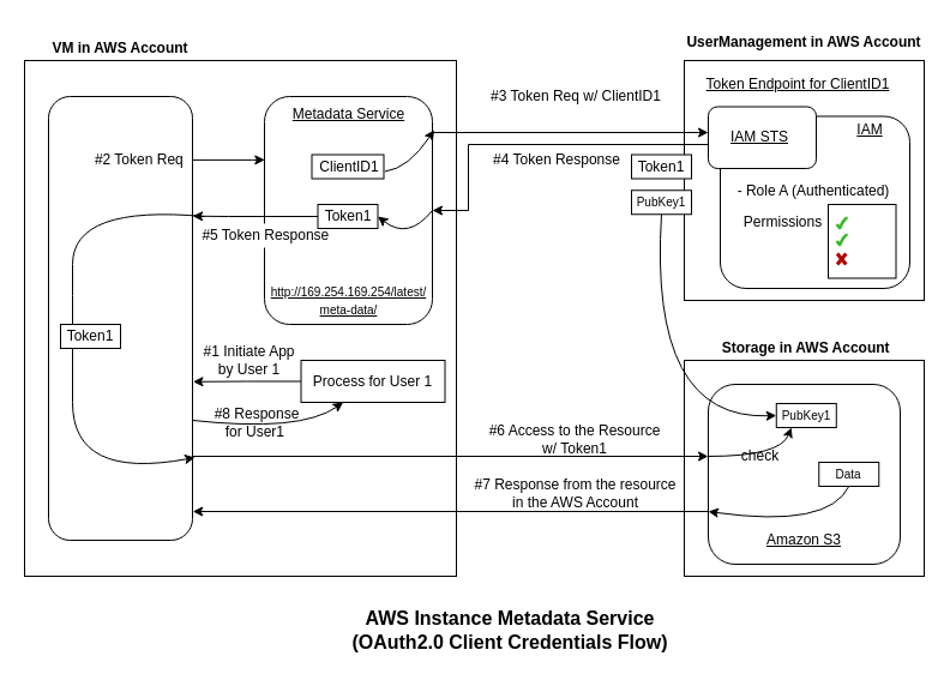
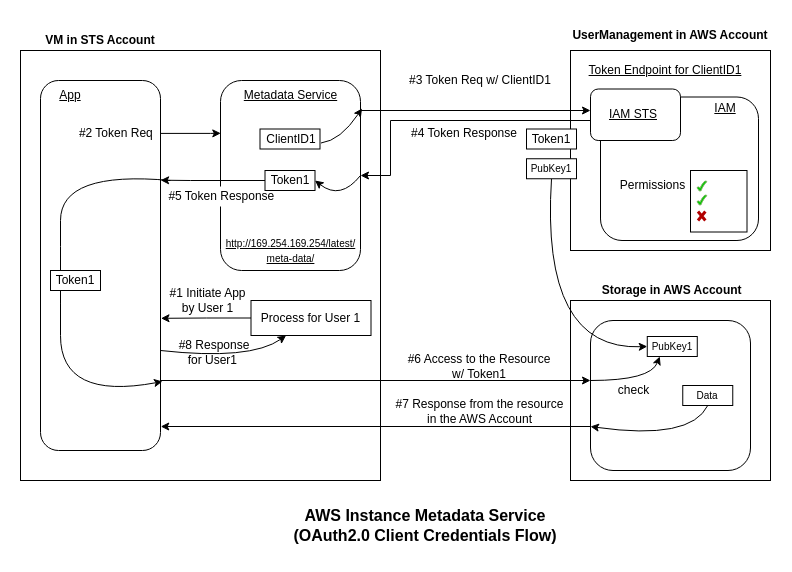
- <mxCell id="6" value="VM in AWS Account" style="text;html=1;strokeColor=none;fillColor=none;align=center;verticalAlign=middle;whiteSpace=wrap;rounded=0;fontStyle=1" parent="1" vertex="1"><mxGeometry x="20" y="30" width="160" height="20" as="geometry" /></mxCell>
+ <mxCell id="6" value="VM in STS Account" style="text;html=1;strokeColor=none;fillColor=none;align=center;verticalAlign=middle;whiteSpace=wrap;rounded=0;fontStyle=1" parent="1" vertex="1"><mxGeometry x="20" y="30" width="160" height="20" as="geometry" /></mxCell>
+ <mxCell id="5" value="App" style="text;html=1;strokeColor=none;fillColor=none;align=center;verticalAlign=middle;whiteSpace=wrap;rounded=0;fontStyle=4" parent="1" vertex="1"><mxGeometry x="50" y="85" width="40" height="20" as="geometry" /></mxCell>
- <mxCell id="57" value="- Role A (Authenticated)" style="text;html=1;strokeColor=none;fillColor=none;align=center;verticalAlign=middle;whiteSpace=wrap;rounded=0;" vertex="1" parent="1"><mxGeometry x="604.5" y="148.5" width="145.5" height="20" as="geometry" /></mxCell>
- <mxCell id="32" value="check" style="text;html=1;strokeColor=none;fillColor=none;align=center;verticalAlign=middle;whiteSpace=wrap;rounded=0;" parent="1" vertex="1"><mxGeometry x="606.75" y="368.5" width="52.5" height="23" as="geometry" /></mxCell>
+ <mxCell id="32" value="check" style="text;html=1;strokeColor=none;fillColor=none;align=center;verticalAlign=middle;whiteSpace=wrap;rounded=0;" parent="1" vertex="1"><mxGeometry x="606.75" y="378.5" width="52.5" height="23" as="geometry" /></mxCell>
- <mxCell id="18" value="Amazon S3" style="text;html=1;strokeColor=none;fillColor=none;align=center;verticalAlign=middle;whiteSpace=wrap;rounded=0;fontStyle=4" parent="1" vertex="1"><mxGeometry x="590" y="440" width="160" height="20" as="geometry" /></mxCell>
